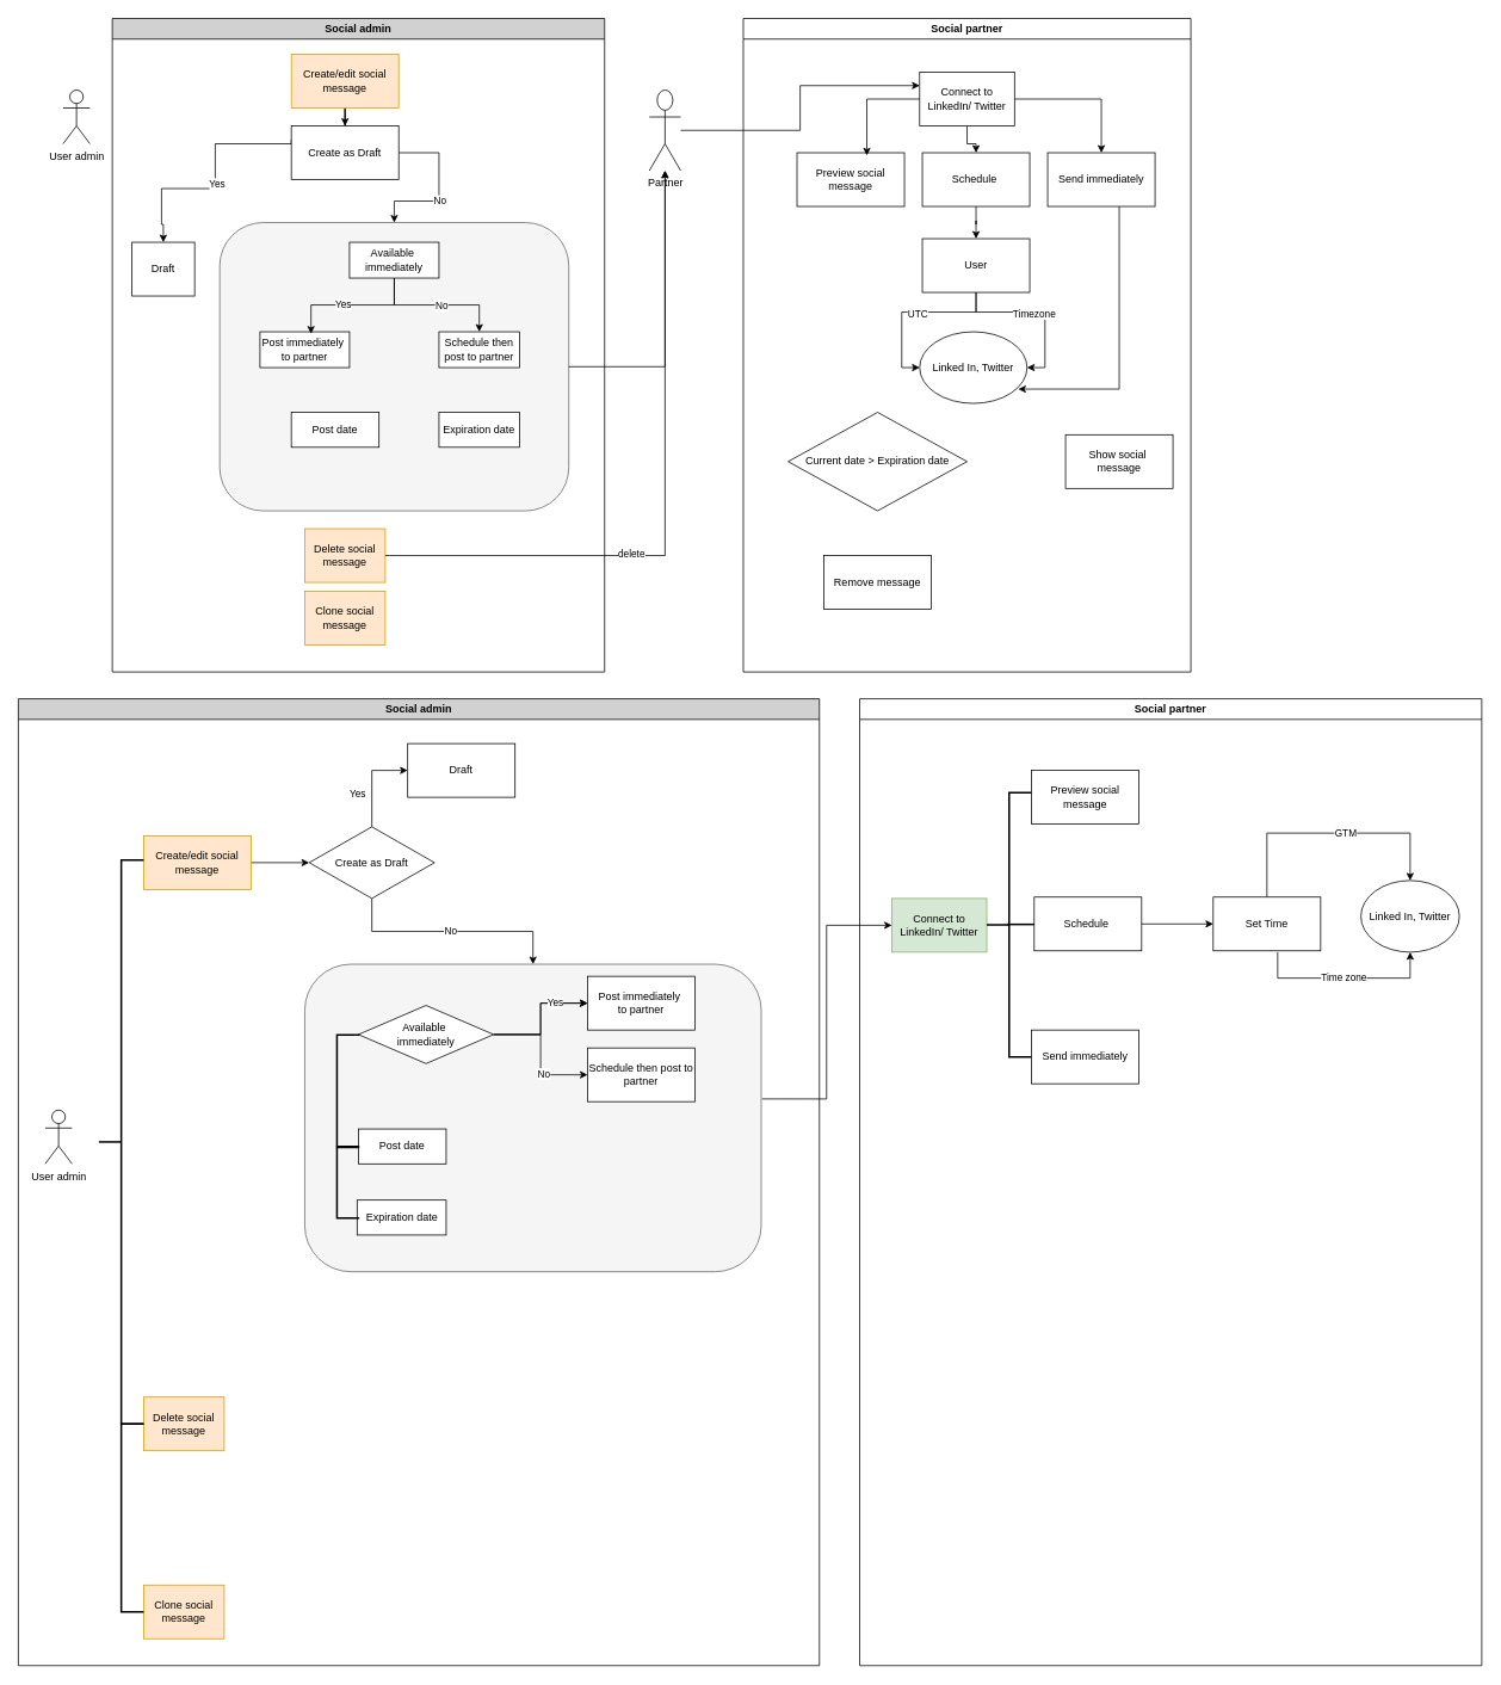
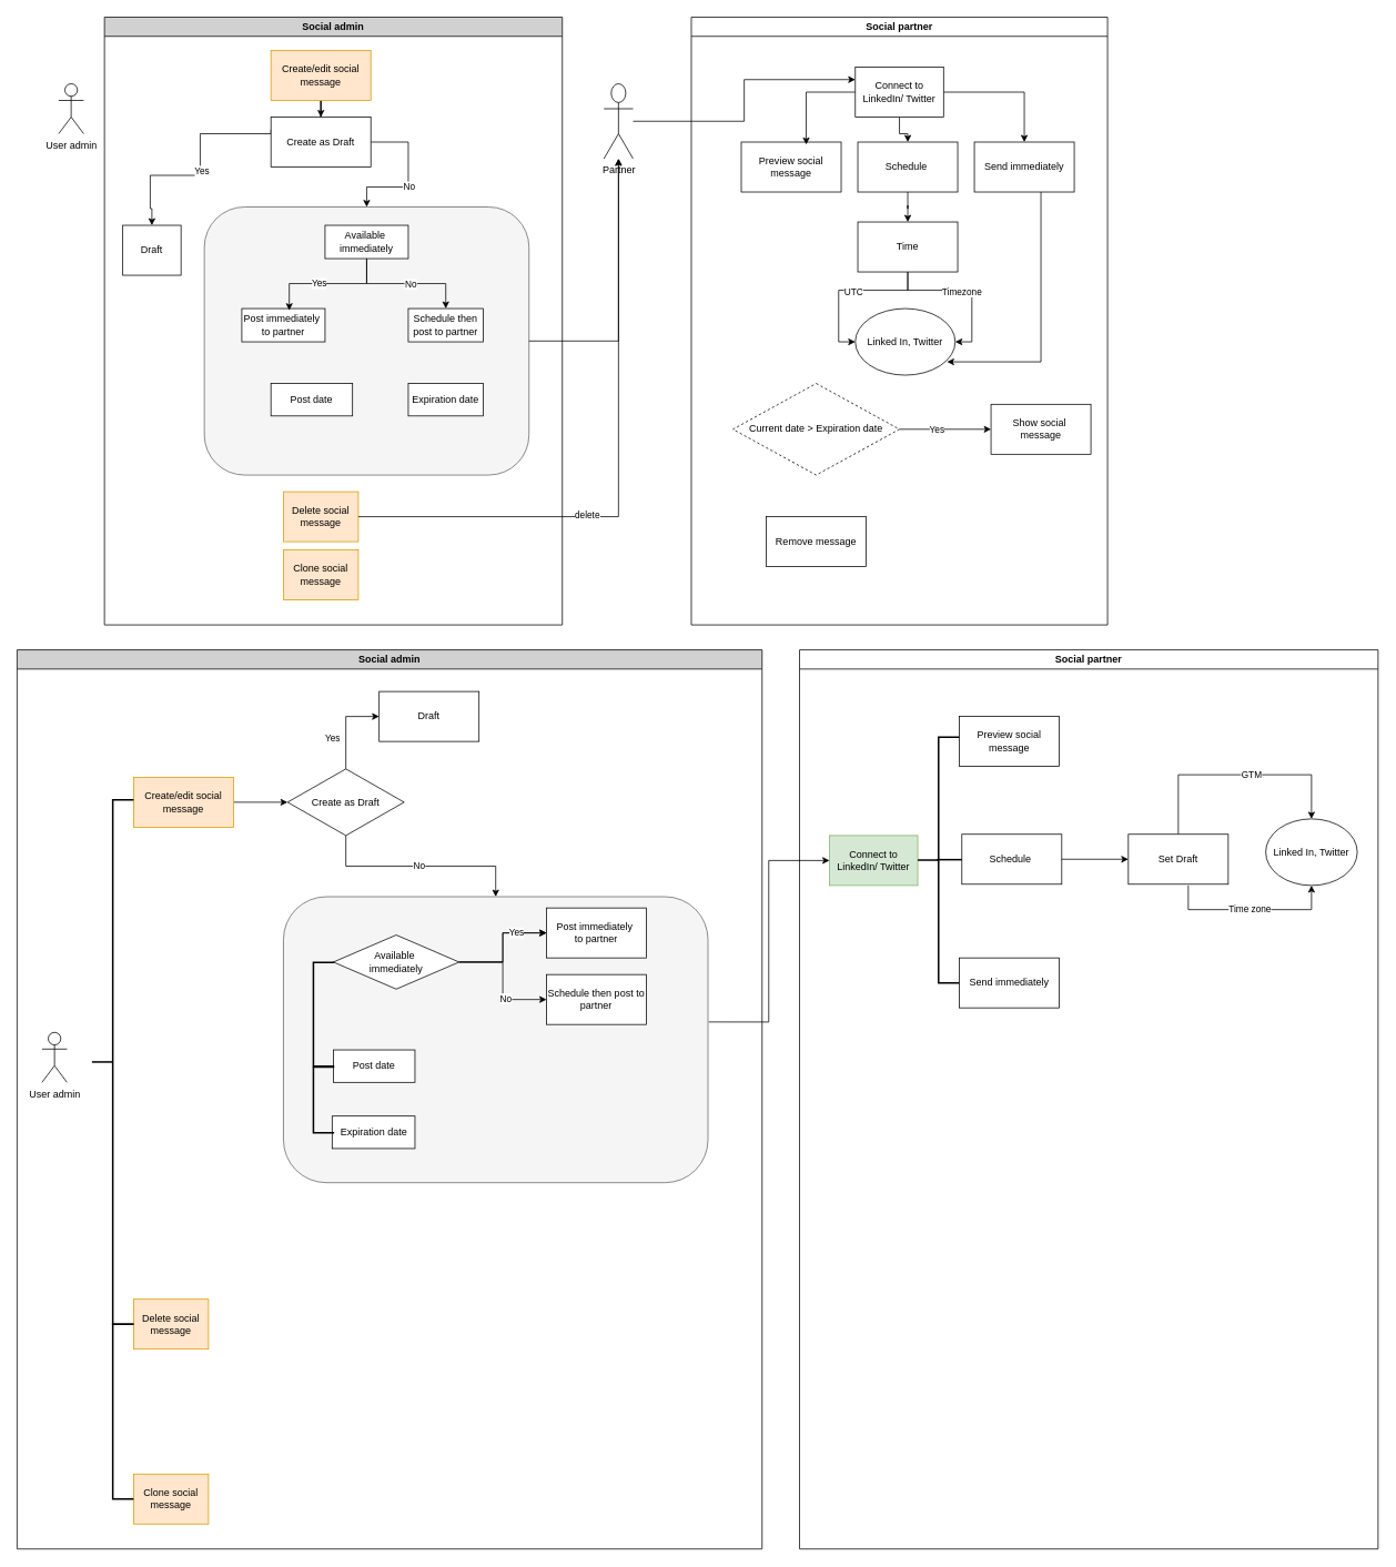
- <mxCell id="43" value="User" style="rounded=0;whiteSpace=wrap;html=1;" parent="24" vertex="1"><mxGeometry x="200" y="246" width="120" height="60" as="geometry" /></mxCell>
+ <mxCell id="43" value="Time" style="rounded=0;whiteSpace=wrap;html=1;" parent="24" vertex="1"><mxGeometry x="200" y="246" width="120" height="60" as="geometry" /></mxCell>
- <mxCell id="36" value="Current date &amp;gt; Expiration date" style="rhombus;whiteSpace=wrap;html=1;" parent="24" vertex="1"><mxGeometry x="50" y="440" width="200" height="110" as="geometry" /></mxCell>
+ <mxCell id="36" value="Current date &amp;gt; Expiration date" style="rhombus;whiteSpace=wrap;html=1;dashed=1;" parent="24" vertex="1"><mxGeometry x="50" y="440" width="200" height="110" as="geometry" /></mxCell>
+ <mxCell id="34" value="" style="edgeStyle=orthogonalEdgeStyle;rounded=0;orthogonalLoop=1;jettySize=auto;html=1;" parent="24" source="36" target="37" edge="1"><mxGeometry relative="1" as="geometry" /></mxCell>
+ <mxCell id="35" value="Yes" style="edgeLabel;html=1;align=center;verticalAlign=middle;resizable=0;points=[];" parent="34" vertex="1" connectable="0"><mxGeometry x="-0.198" relative="1" as="geometry"><mxPoint as="offset" /></mxGeometry></mxCell>
- <mxCell id="89" value="Set Time" style="whiteSpace=wrap;html=1;" vertex="1" parent="77"><mxGeometry x="395" y="221.5" width="120" height="60" as="geometry" /></mxCell>
+ <mxCell id="89" value="Set Draft" style="whiteSpace=wrap;html=1;" vertex="1" parent="77"><mxGeometry x="395" y="221.5" width="120" height="60" as="geometry" /></mxCell>
